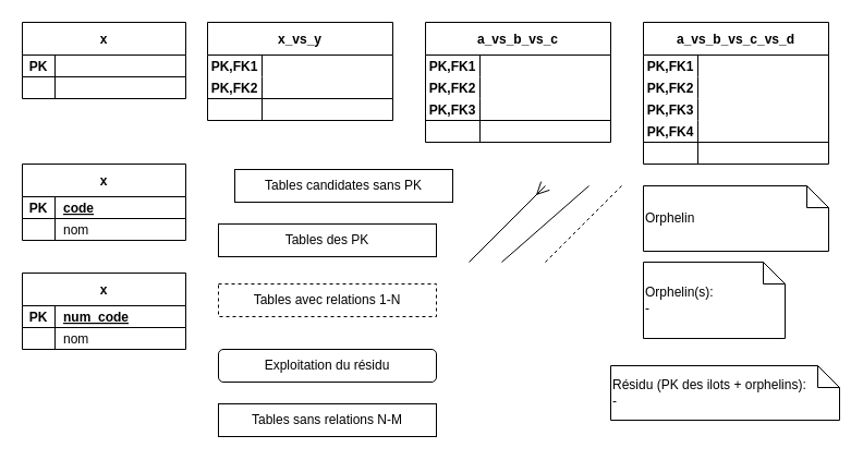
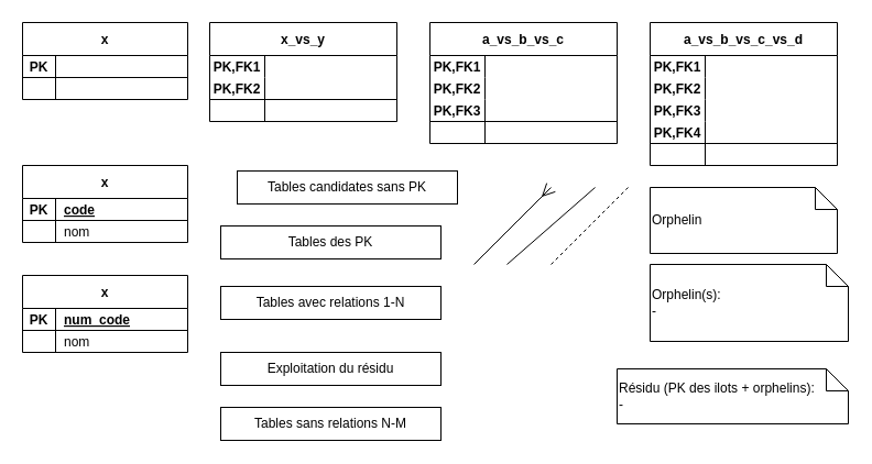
- <mxCell id="69" value="Tables avec relations 1-N" style="rounded=0;whiteSpace=wrap;html=1;dashed=1;" vertex="1" parent="1"><mxGeometry x="200" y="260" width="200" height="30" as="geometry" /></mxCell>
+ <mxCell id="69" value="Tables avec relations 1-N" style="rounded=0;whiteSpace=wrap;html=1;" vertex="1" parent="1"><mxGeometry x="200" y="260" width="200" height="30" as="geometry" /></mxCell>
- <mxCell id="67" value="Orphelin(s):&lt;br&gt;-&amp;nbsp;" style="shape=note;size=20;whiteSpace=wrap;html=1;align=left;" vertex="1" parent="1"><mxGeometry x="590" y="240" width="130" height="70" as="geometry" /></mxCell>
+ <mxCell id="67" value="Orphelin(s):&lt;br&gt;-&amp;nbsp;" style="shape=note;size=20;whiteSpace=wrap;html=1;align=left;" vertex="1" parent="1"><mxGeometry x="590" y="240" width="180" height="70" as="geometry" /></mxCell>
- <mxCell id="71" value="Exploitation du résidu" style="whiteSpace=wrap;html=1;rounded=1;" vertex="1" parent="1"><mxGeometry x="200" y="320" width="200" height="30" as="geometry" /></mxCell>
+ <mxCell id="71" value="Exploitation du résidu" style="rounded=0;whiteSpace=wrap;html=1;" vertex="1" parent="1"><mxGeometry x="200" y="320" width="200" height="30" as="geometry" /></mxCell>
